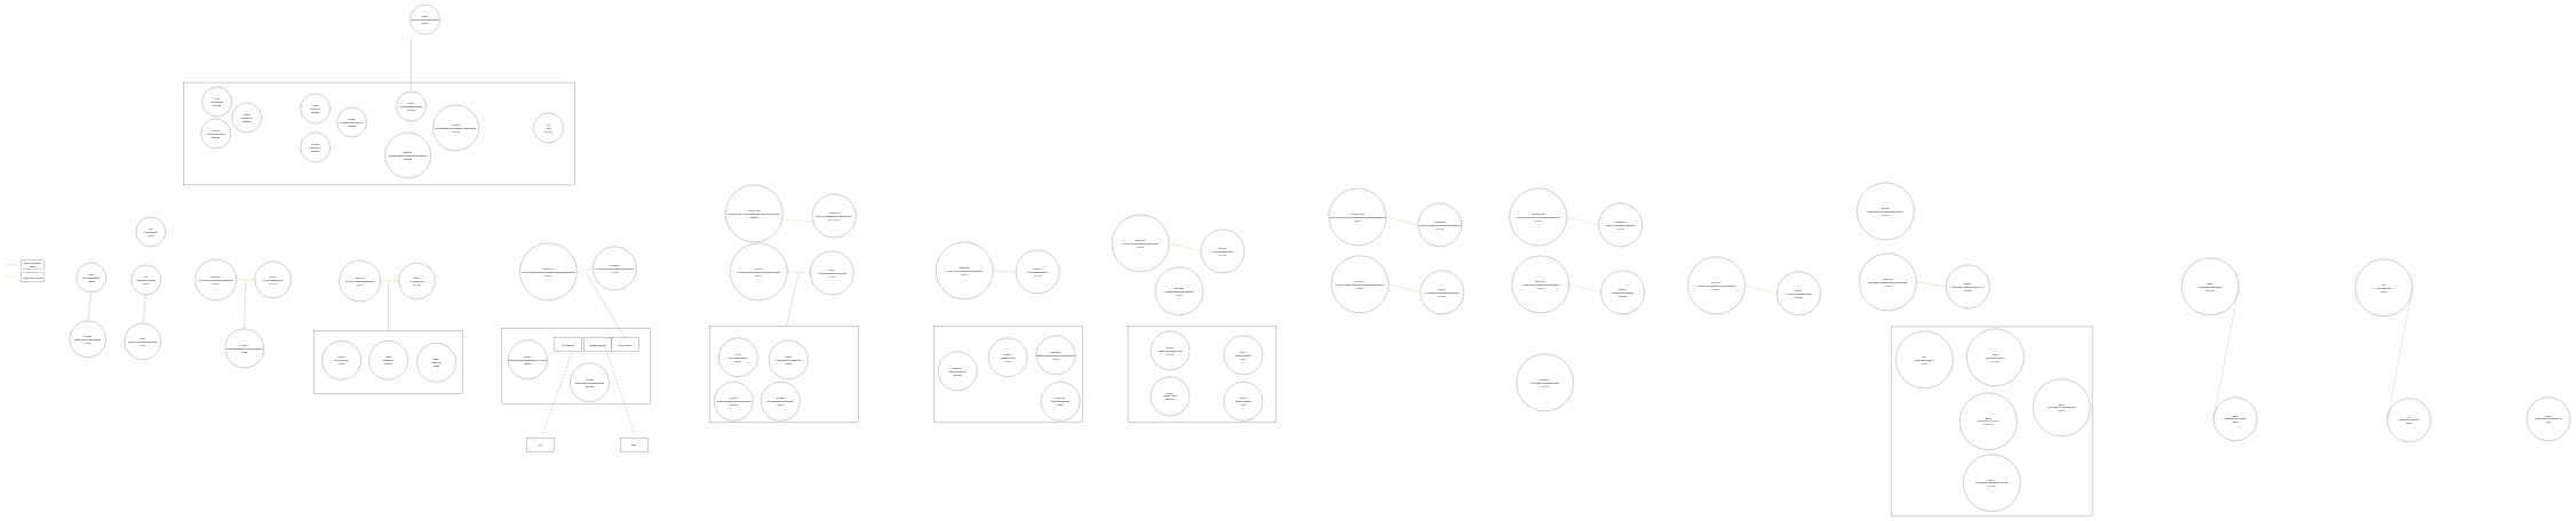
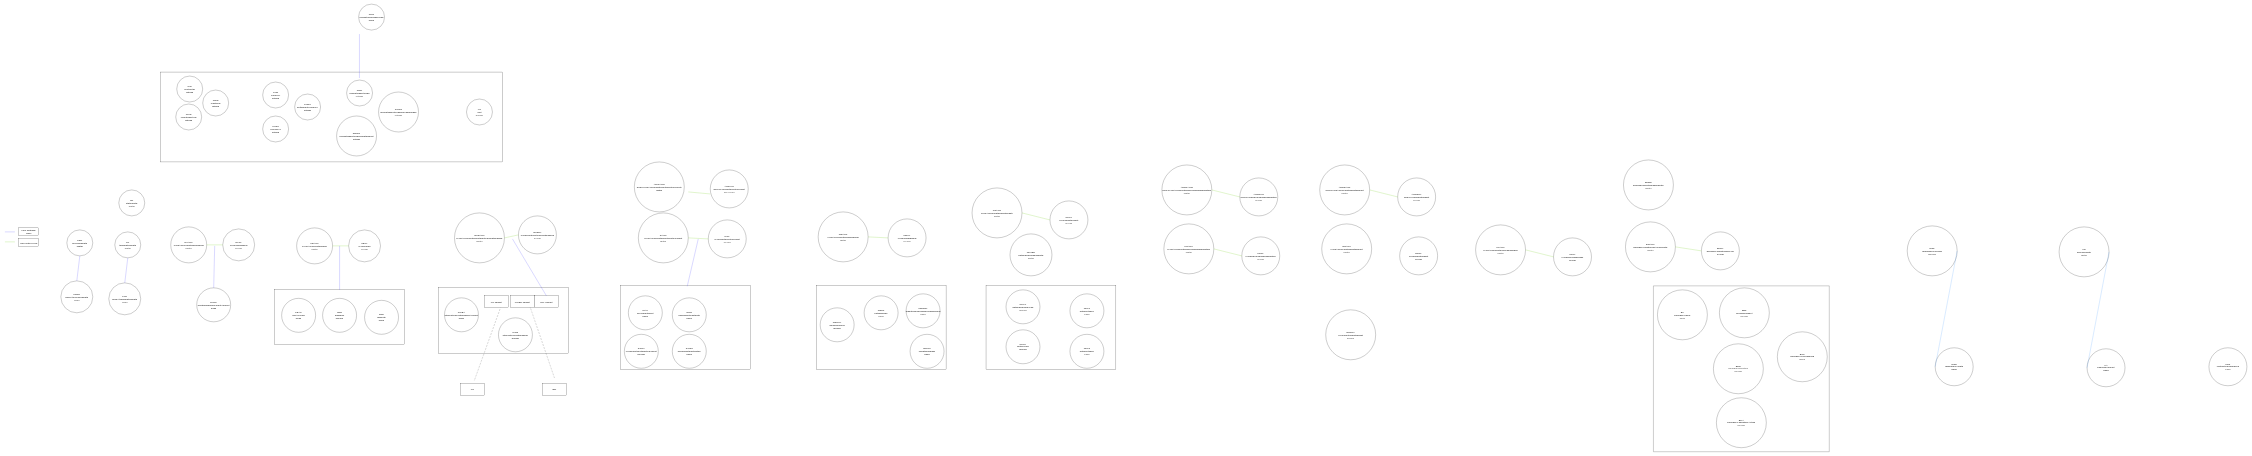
- <mxCell id="86" value="" style="endArrow=none;html=1;strokeColor=#66CC00;exitX=0;exitY=0.5;exitDx=0;exitDy=0;entryX=1;entryY=0.5;entryDx=0;entryDy=0;" edge="1" parent="1" source="85" target="84"><mxGeometry width="50" height="50" relative="1" as="geometry"><mxPoint x="6670" y="1515" as="sourcePoint" /><mxPoint x="6720" y="1465" as="targetPoint" /></mxGeometry></mxCell>
- <mxCell id="48" value="&lt;div&gt;&lt;font color=&quot;#000000&quot;&gt;IPNR2&lt;/font&gt;&lt;/div&gt;&lt;div&gt;nominalInterestRate2&lt;/div&gt;&lt;div&gt;[reel]&lt;/div&gt;" style="ellipse;whiteSpace=wrap;html=1;aspect=fixed;" vertex="1" parent="1"><mxGeometry x="3325" y="1672.5" width="170" height="170" as="geometry" /></mxCell>
+ <mxCell id="48" value="&lt;div&gt;&lt;font color=&quot;#000000&quot;&gt;IPNR2&lt;/font&gt;&lt;/div&gt;&lt;div&gt;nominalInterestRate2&lt;/div&gt;&lt;div&gt;[reel]&lt;/div&gt;" style="ellipse;whiteSpace=wrap;html=1;aspect=fixed;" vertex="1" parent="1"><mxGeometry x="3360" y="1672.5" width="170" height="170" as="geometry" /></mxCell>
